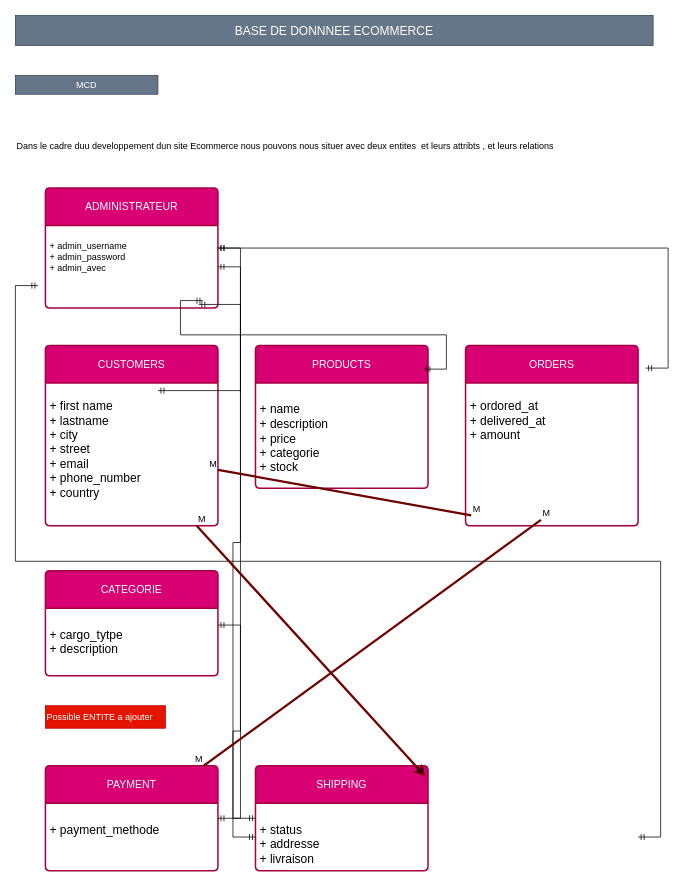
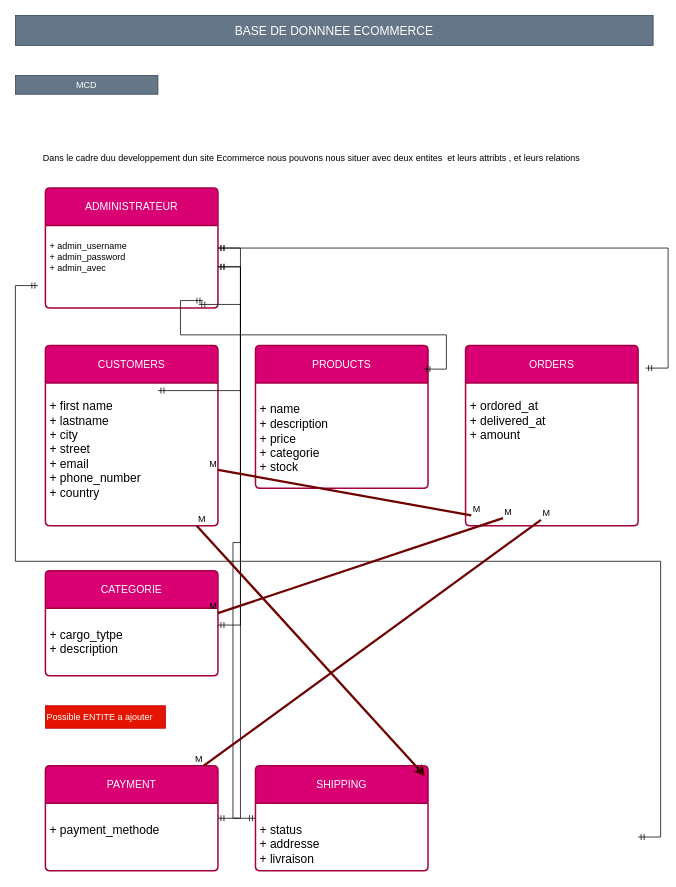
- <mxCell id="5" value="Dans le cadre duu developpement dun site Ecommerce nous pouvons nous situer avec deux entites&amp;nbsp; et leurs attribts , et leurs relations&amp;nbsp;" style="text;html=1;align=left;verticalAlign=middle;whiteSpace=wrap;rounded=0;" parent="1" vertex="1"><mxGeometry y="180" width="830" height="30" as="geometry" x="20" /></mxCell>
+ <mxCell id="5" value="Dans le cadre duu developpement dun site Ecommerce nous pouvons nous situer avec deux entites&amp;nbsp; et leurs attribts , et leurs relations&amp;nbsp;" style="text;html=1;align=left;verticalAlign=middle;whiteSpace=wrap;rounded=0;" parent="1" vertex="1"><mxGeometry x="55" y="195" width="830" height="30" as="geometry" /></mxCell>
+ <mxCell id="33" value="" style="endArrow=none;html=1;rounded=0;exitX=0.217;exitY=0.947;exitDx=0;exitDy=0;exitPerimeter=0;fillColor=#a20025;strokeColor=#6F0000;strokeWidth=3;" parent="1" source="7" target="15" edge="1"><mxGeometry relative="1" as="geometry"><mxPoint x="518" y="661" as="sourcePoint" /><mxPoint x="278" y="714" as="targetPoint" /></mxGeometry></mxCell>
+ <mxCell id="34" value="M" style="resizable=0;html=1;whiteSpace=wrap;align=left;verticalAlign=bottom;" parent="33" connectable="0" vertex="1"><mxGeometry x="-1" relative="1" as="geometry" /></mxCell>
+ <mxCell id="35" value="M" style="resizable=0;html=1;whiteSpace=wrap;align=right;verticalAlign=bottom;" parent="33" connectable="0" vertex="1"><mxGeometry x="1" relative="1" as="geometry" /></mxCell>
- <mxCell id="23" value="" style="edgeStyle=entityRelationEdgeStyle;fontSize=12;html=1;endArrow=ERmandOne;startArrow=ERmandOne;rounded=0;exitX=1;exitY=0.25;exitDx=0;exitDy=0;" parent="1" source="15" target="10" edge="1"><mxGeometry width="100" height="100" relative="1" as="geometry"><mxPoint x="220" y="530" as="sourcePoint" /><mxPoint x="300" y="340" as="targetPoint" /></mxGeometry></mxCell>
+ <mxCell id="23" value="" style="edgeStyle=entityRelationEdgeStyle;fontSize=12;html=1;endArrow=ERmandOne;startArrow=ERmandOne;rounded=0;exitX=1;exitY=0.25;exitDx=0;exitDy=0;" parent="1" source="15" target="17" edge="1"><mxGeometry width="100" height="100" relative="1" as="geometry"><mxPoint x="220" y="530" as="sourcePoint" /><mxPoint x="300" y="340" as="targetPoint" /></mxGeometry></mxCell>
